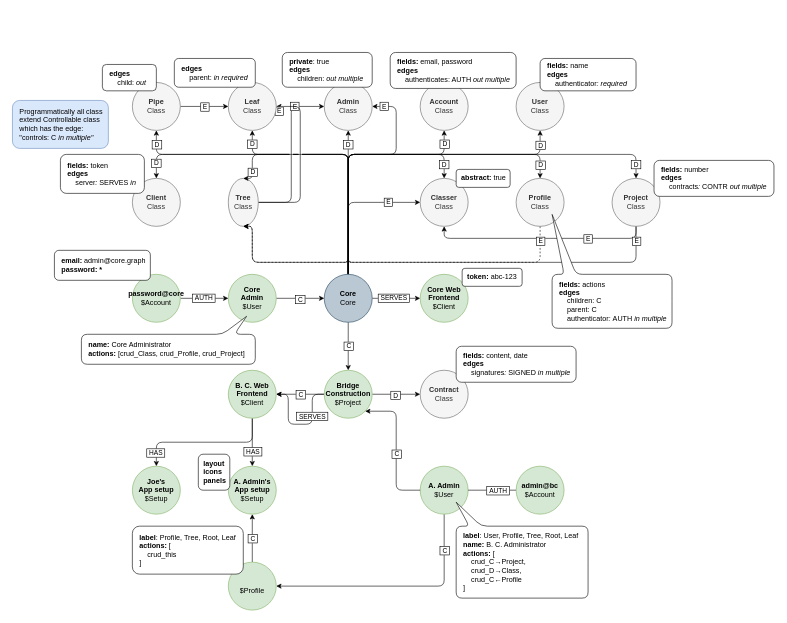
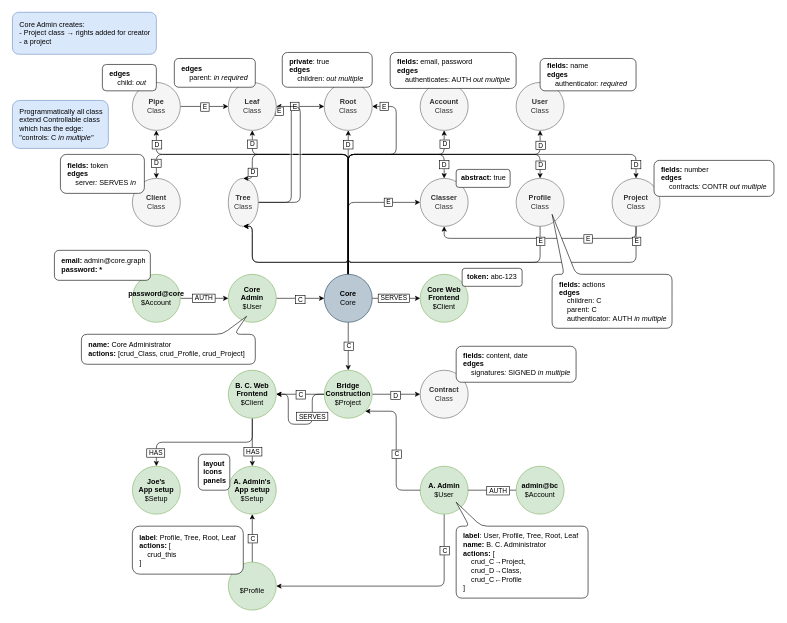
+ <mxCell id="68" value="&amp;nbsp; &amp;nbsp;Core Admin creates:&lt;br&gt;&amp;nbsp; &amp;nbsp;- Project class → rights added for creator&lt;br&gt;&amp;nbsp; &amp;nbsp;- a project" style="whiteSpace=wrap;html=1;shadow=0;align=left;fillColor=#dae8fc;strokeColor=#6c8ebf;rounded=1;" parent="1" vertex="1"><mxGeometry y="20" width="240" height="70" as="geometry" x="20" /></mxCell>
- <mxCell id="54" value="&lt;b&gt;Admin&lt;/b&gt;&lt;br&gt;Class" style="ellipse;whiteSpace=wrap;html=1;aspect=fixed;fillColor=#f5f5f5;strokeColor=#666666;fontColor=#333333;rounded=1;" parent="1" vertex="1"><mxGeometry x="540" y="137" width="80" height="80" as="geometry" /></mxCell>
+ <mxCell id="54" value="&lt;b&gt;Root&lt;/b&gt;&lt;br&gt;Class" style="ellipse;whiteSpace=wrap;html=1;aspect=fixed;fillColor=#f5f5f5;strokeColor=#666666;fontColor=#333333;rounded=1;" parent="1" vertex="1"><mxGeometry x="540" y="137" width="80" height="80" as="geometry" /></mxCell>
- <mxCell id="46" style="edgeStyle=orthogonalEdgeStyle;orthogonalLoop=1;jettySize=auto;html=1;exitX=0.5;exitY=1;exitDx=0;exitDy=0;entryX=0.5;entryY=1;entryDx=0;entryDy=0;jumpStyle=arc;dashed=1;" edge="1" parent="1" source="47" target="7"><mxGeometry relative="1" as="geometry"><Array as="points"><mxPoint x="900" y="437" /><mxPoint x="420" y="437" /></Array></mxGeometry></mxCell>
+ <mxCell id="46" style="edgeStyle=orthogonalEdgeStyle;orthogonalLoop=1;jettySize=auto;html=1;exitX=0.5;exitY=1;exitDx=0;exitDy=0;entryX=0.5;entryY=1;entryDx=0;entryDy=0;jumpStyle=arc;" edge="1" parent="1" source="47" target="7"><mxGeometry relative="1" as="geometry"><Array as="points"><mxPoint x="900" y="437" /><mxPoint x="420" y="437" /></Array></mxGeometry></mxCell>
